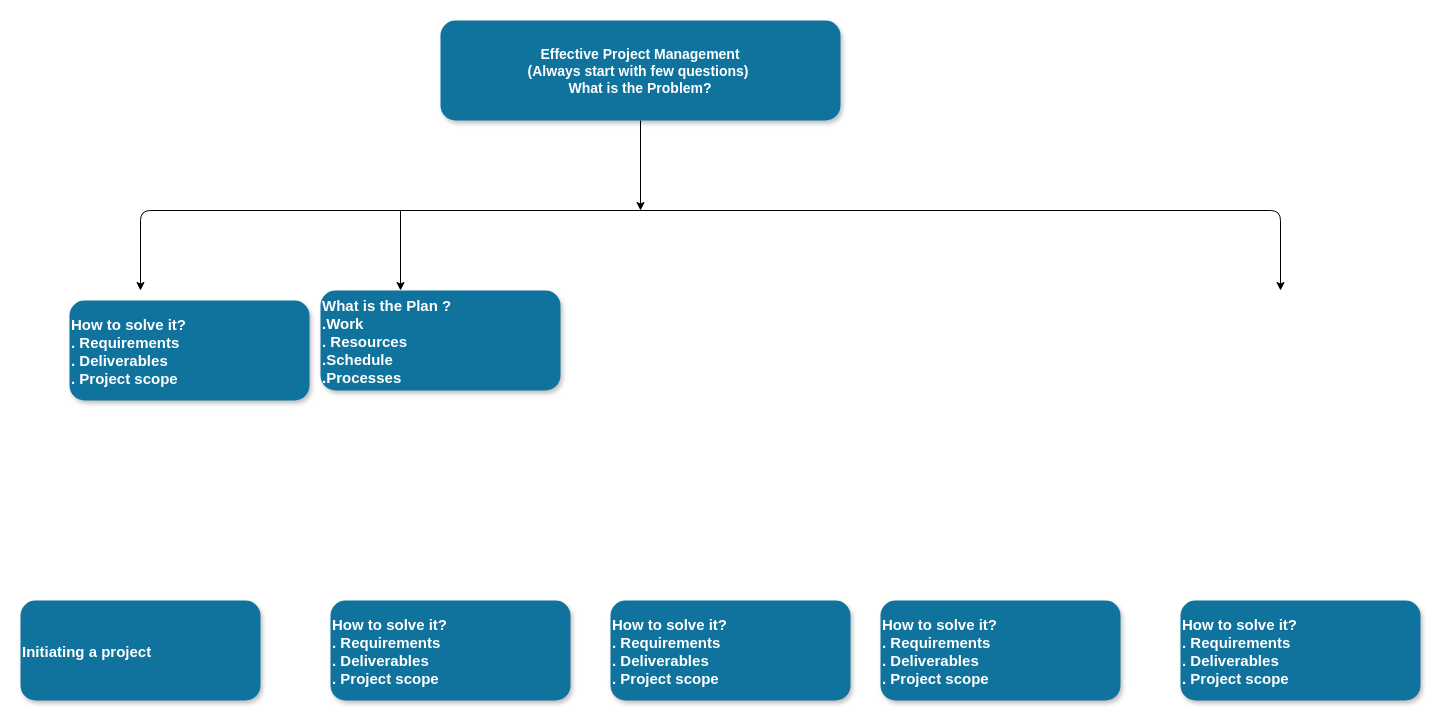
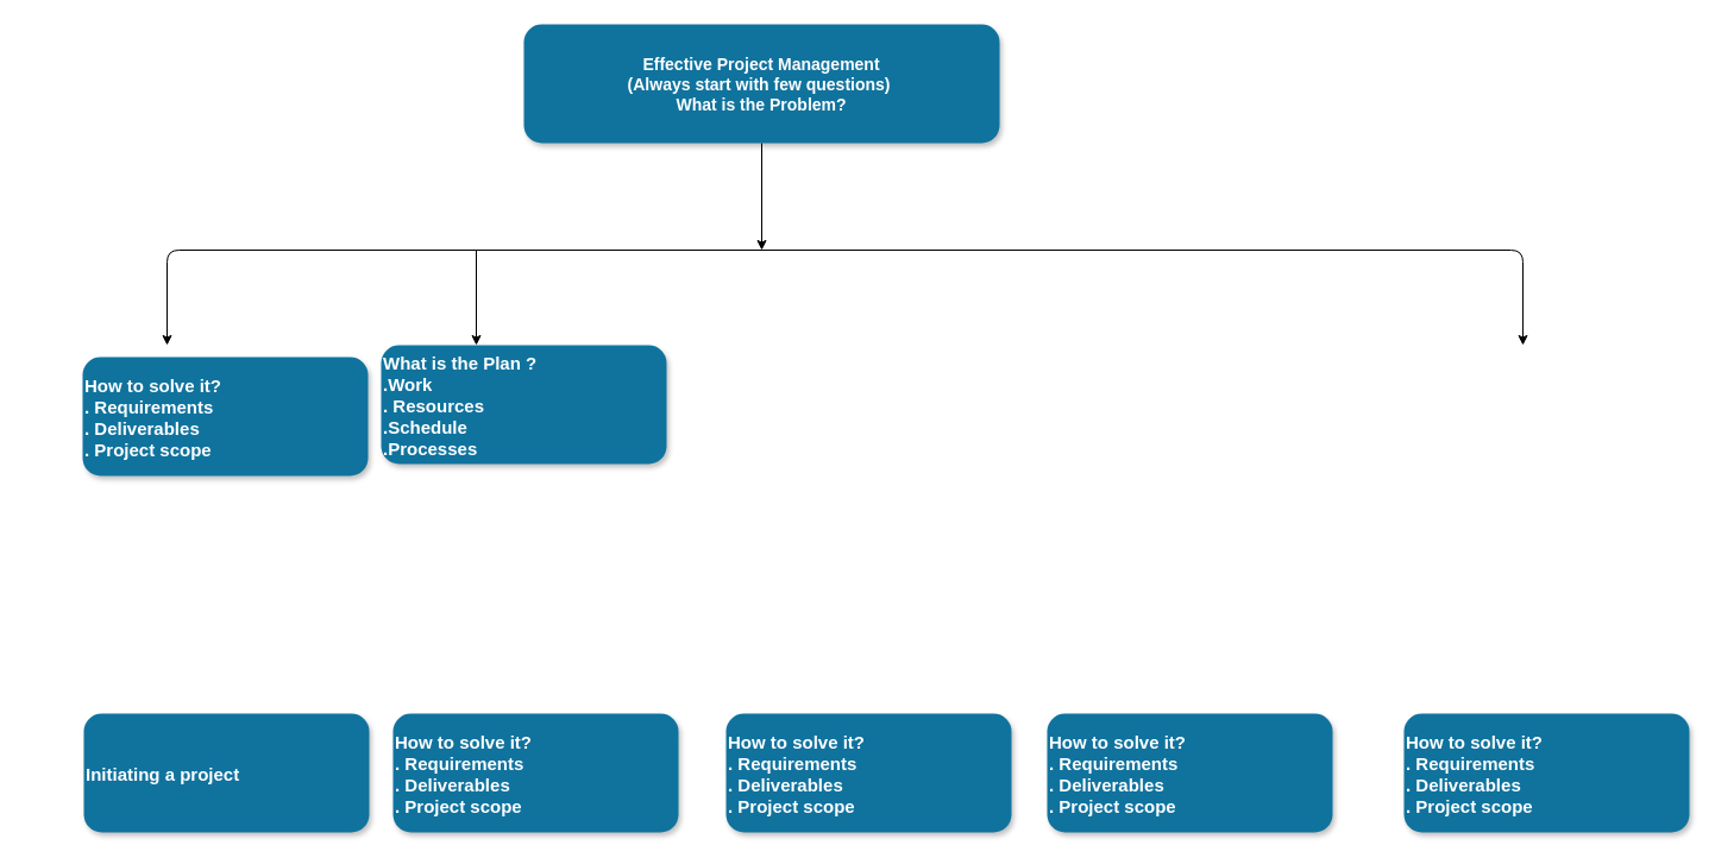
- <mxCell id="13" value="Initiating a project" style="rounded=1;fillColor=#10739E;strokeColor=none;shadow=1;gradientColor=none;fontStyle=1;fontColor=#FFFFFF;fontSize=15;align=left;" vertex="1" parent="1"><mxGeometry x="20" y="600" width="240" height="100" as="geometry" /></mxCell>
+ <mxCell id="13" value="Initiating a project" style="rounded=1;fillColor=#10739E;strokeColor=none;shadow=1;gradientColor=none;fontStyle=1;fontColor=#FFFFFF;fontSize=15;align=left;" vertex="1" parent="1"><mxGeometry x="70" y="600" width="240" height="100" as="geometry" /></mxCell>
